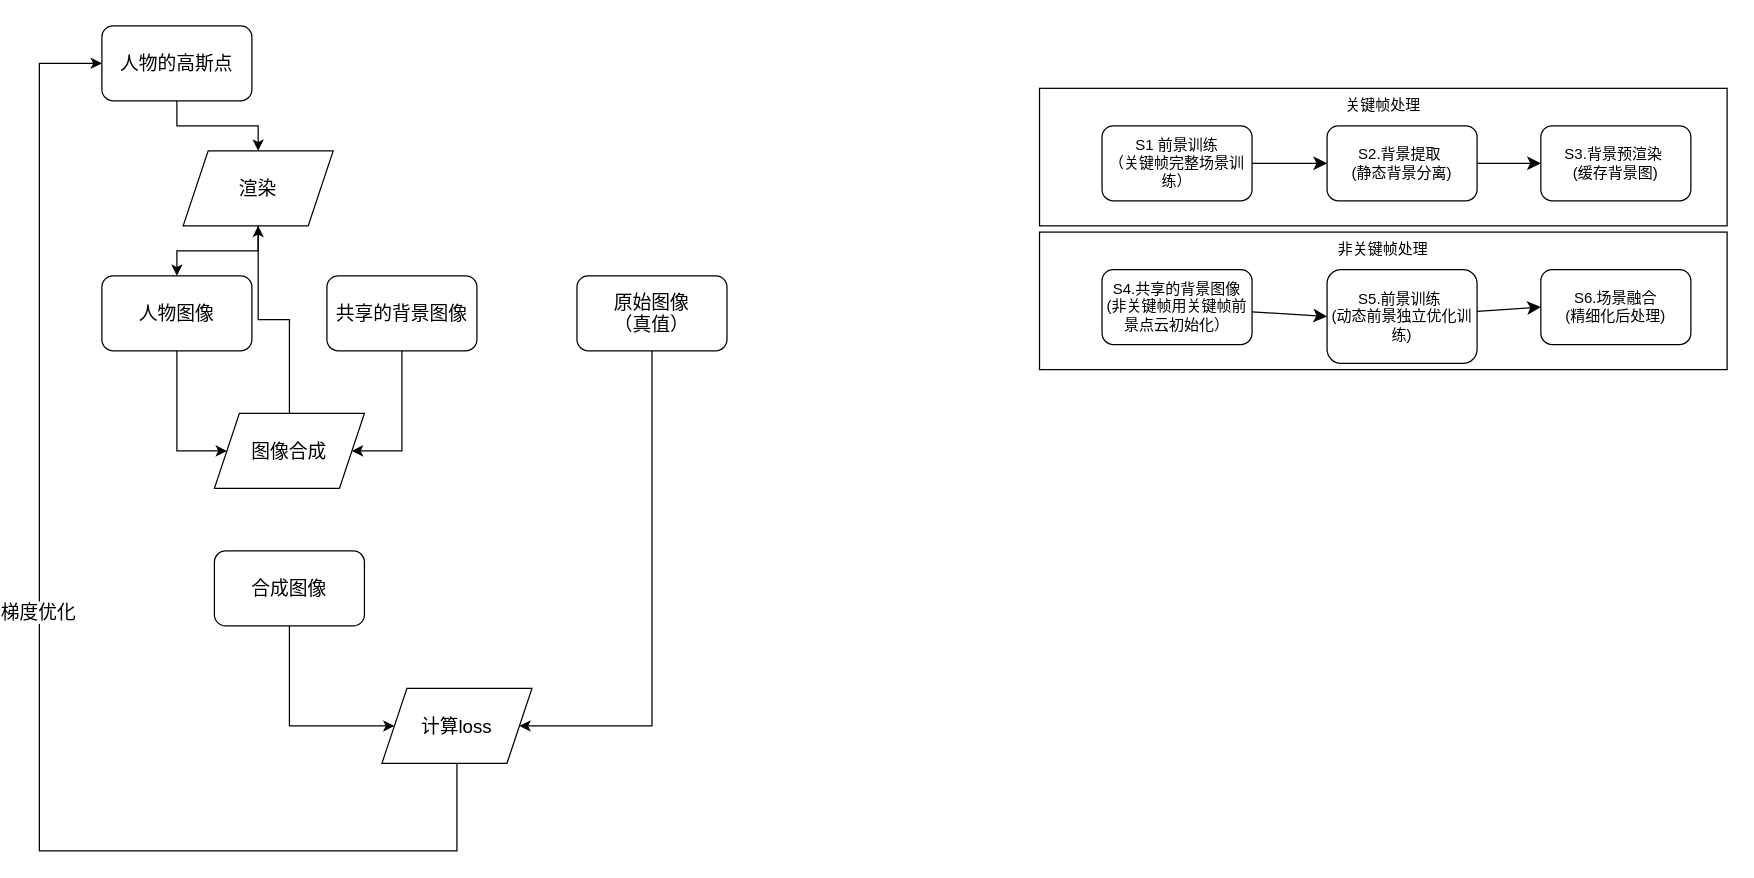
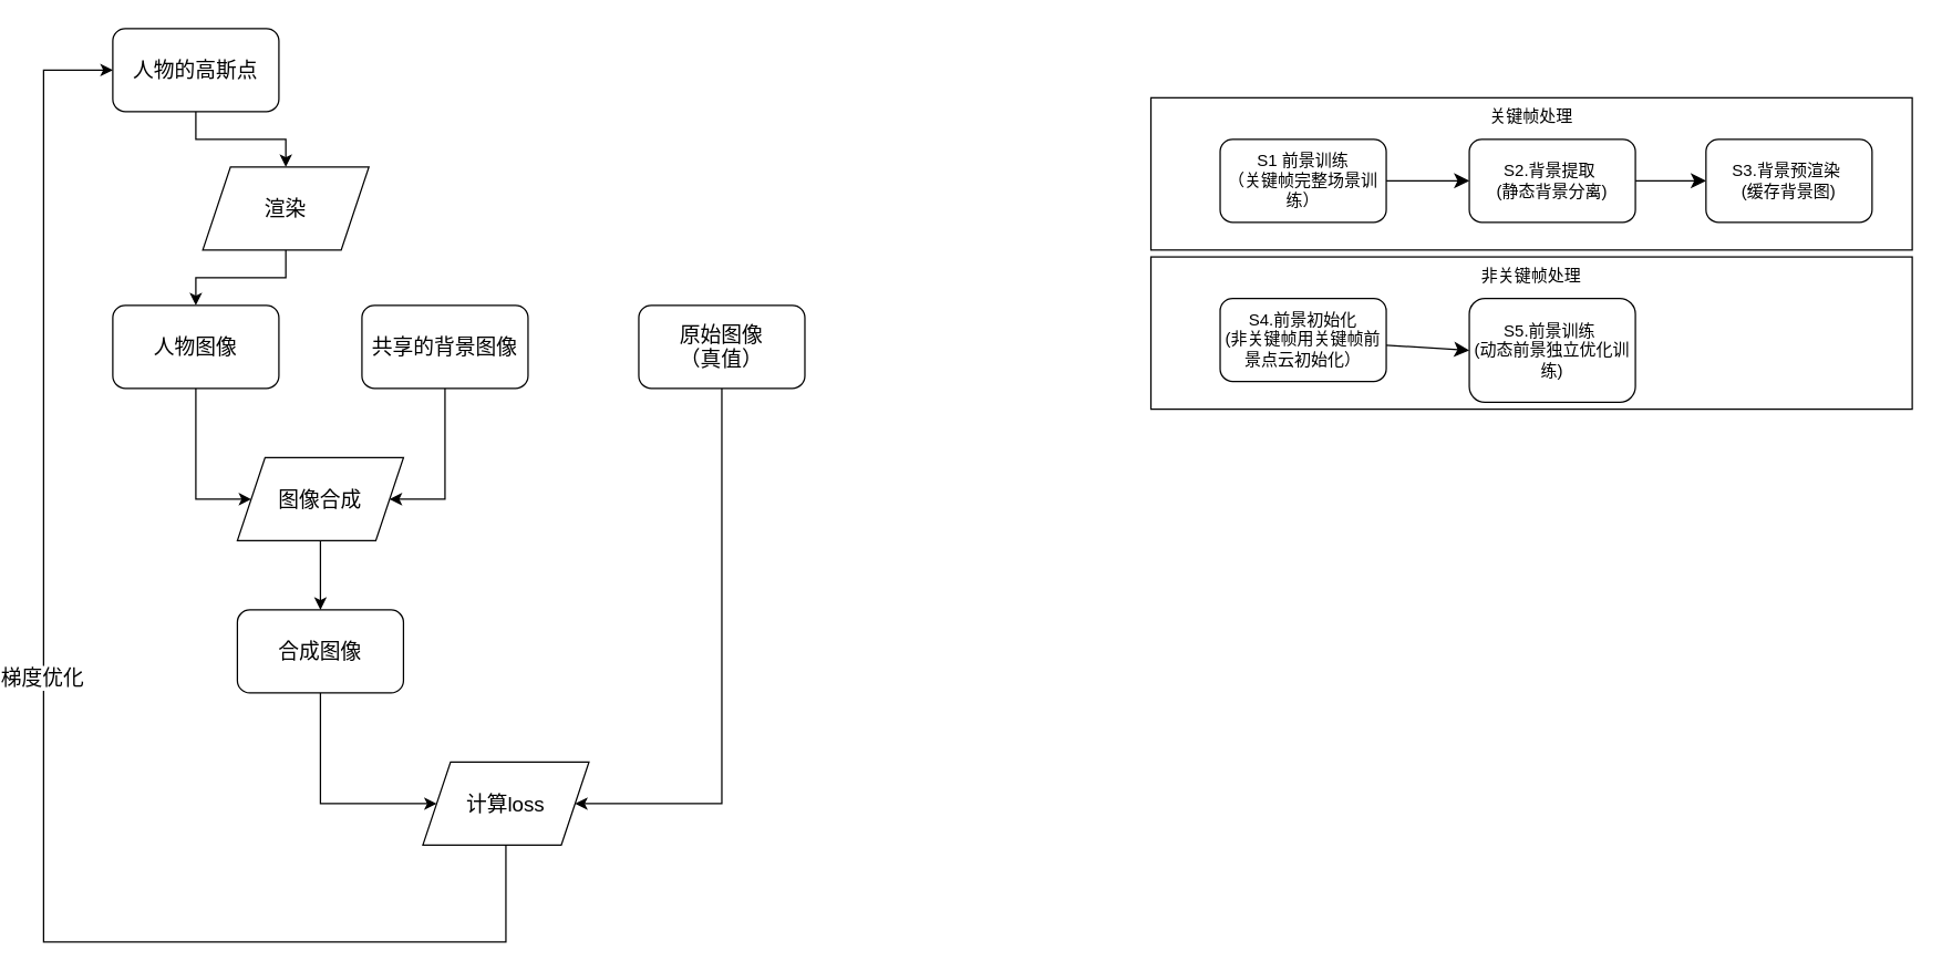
- <mxCell id="27" value="S4.共享的背景图像&lt;div&gt;(非关键帧用关键帧前景点云初始化）&lt;/div&gt;" style="rounded=1;whiteSpace=wrap;html=1;" vertex="1" parent="1"><mxGeometry x="870" y="215" width="120" height="60" as="geometry" /></mxCell>
+ <mxCell id="27" value="S4.前景初始化&lt;div&gt;(非关键帧用关键帧前景点云初始化）&lt;/div&gt;" style="rounded=1;whiteSpace=wrap;html=1;" vertex="1" parent="1"><mxGeometry x="870" y="215" width="120" height="60" as="geometry" /></mxCell>
- <mxCell id="30" value="S6.场景融合&lt;div&gt;(精细化后处理)&lt;/div&gt;" style="rounded=1;whiteSpace=wrap;html=1;" vertex="1" parent="1"><mxGeometry x="1221" y="215" width="120" height="60" as="geometry" /></mxCell>
- <mxCell id="28" style="edgeStyle=none;curved=1;rounded=0;orthogonalLoop=1;jettySize=auto;html=1;entryX=0;entryY=0.5;entryDx=0;entryDy=0;fontSize=12;startSize=8;endSize=8;" edge="1" parent="1" source="29" target="30"><mxGeometry relative="1" as="geometry" /></mxCell>
- <mxCell id="12" value="" style="edgeStyle=orthogonalEdgeStyle;rounded=0;orthogonalLoop=1;jettySize=auto;html=1;fontSize=15;" parent="1" source="13" target="9" edge="1"><mxGeometry relative="1" as="geometry" /></mxCell>
+ <mxCell id="12" value="" style="edgeStyle=orthogonalEdgeStyle;rounded=0;orthogonalLoop=1;jettySize=auto;html=1;fontSize=15;" parent="1" source="13" target="17" edge="1"><mxGeometry relative="1" as="geometry" /></mxCell>
